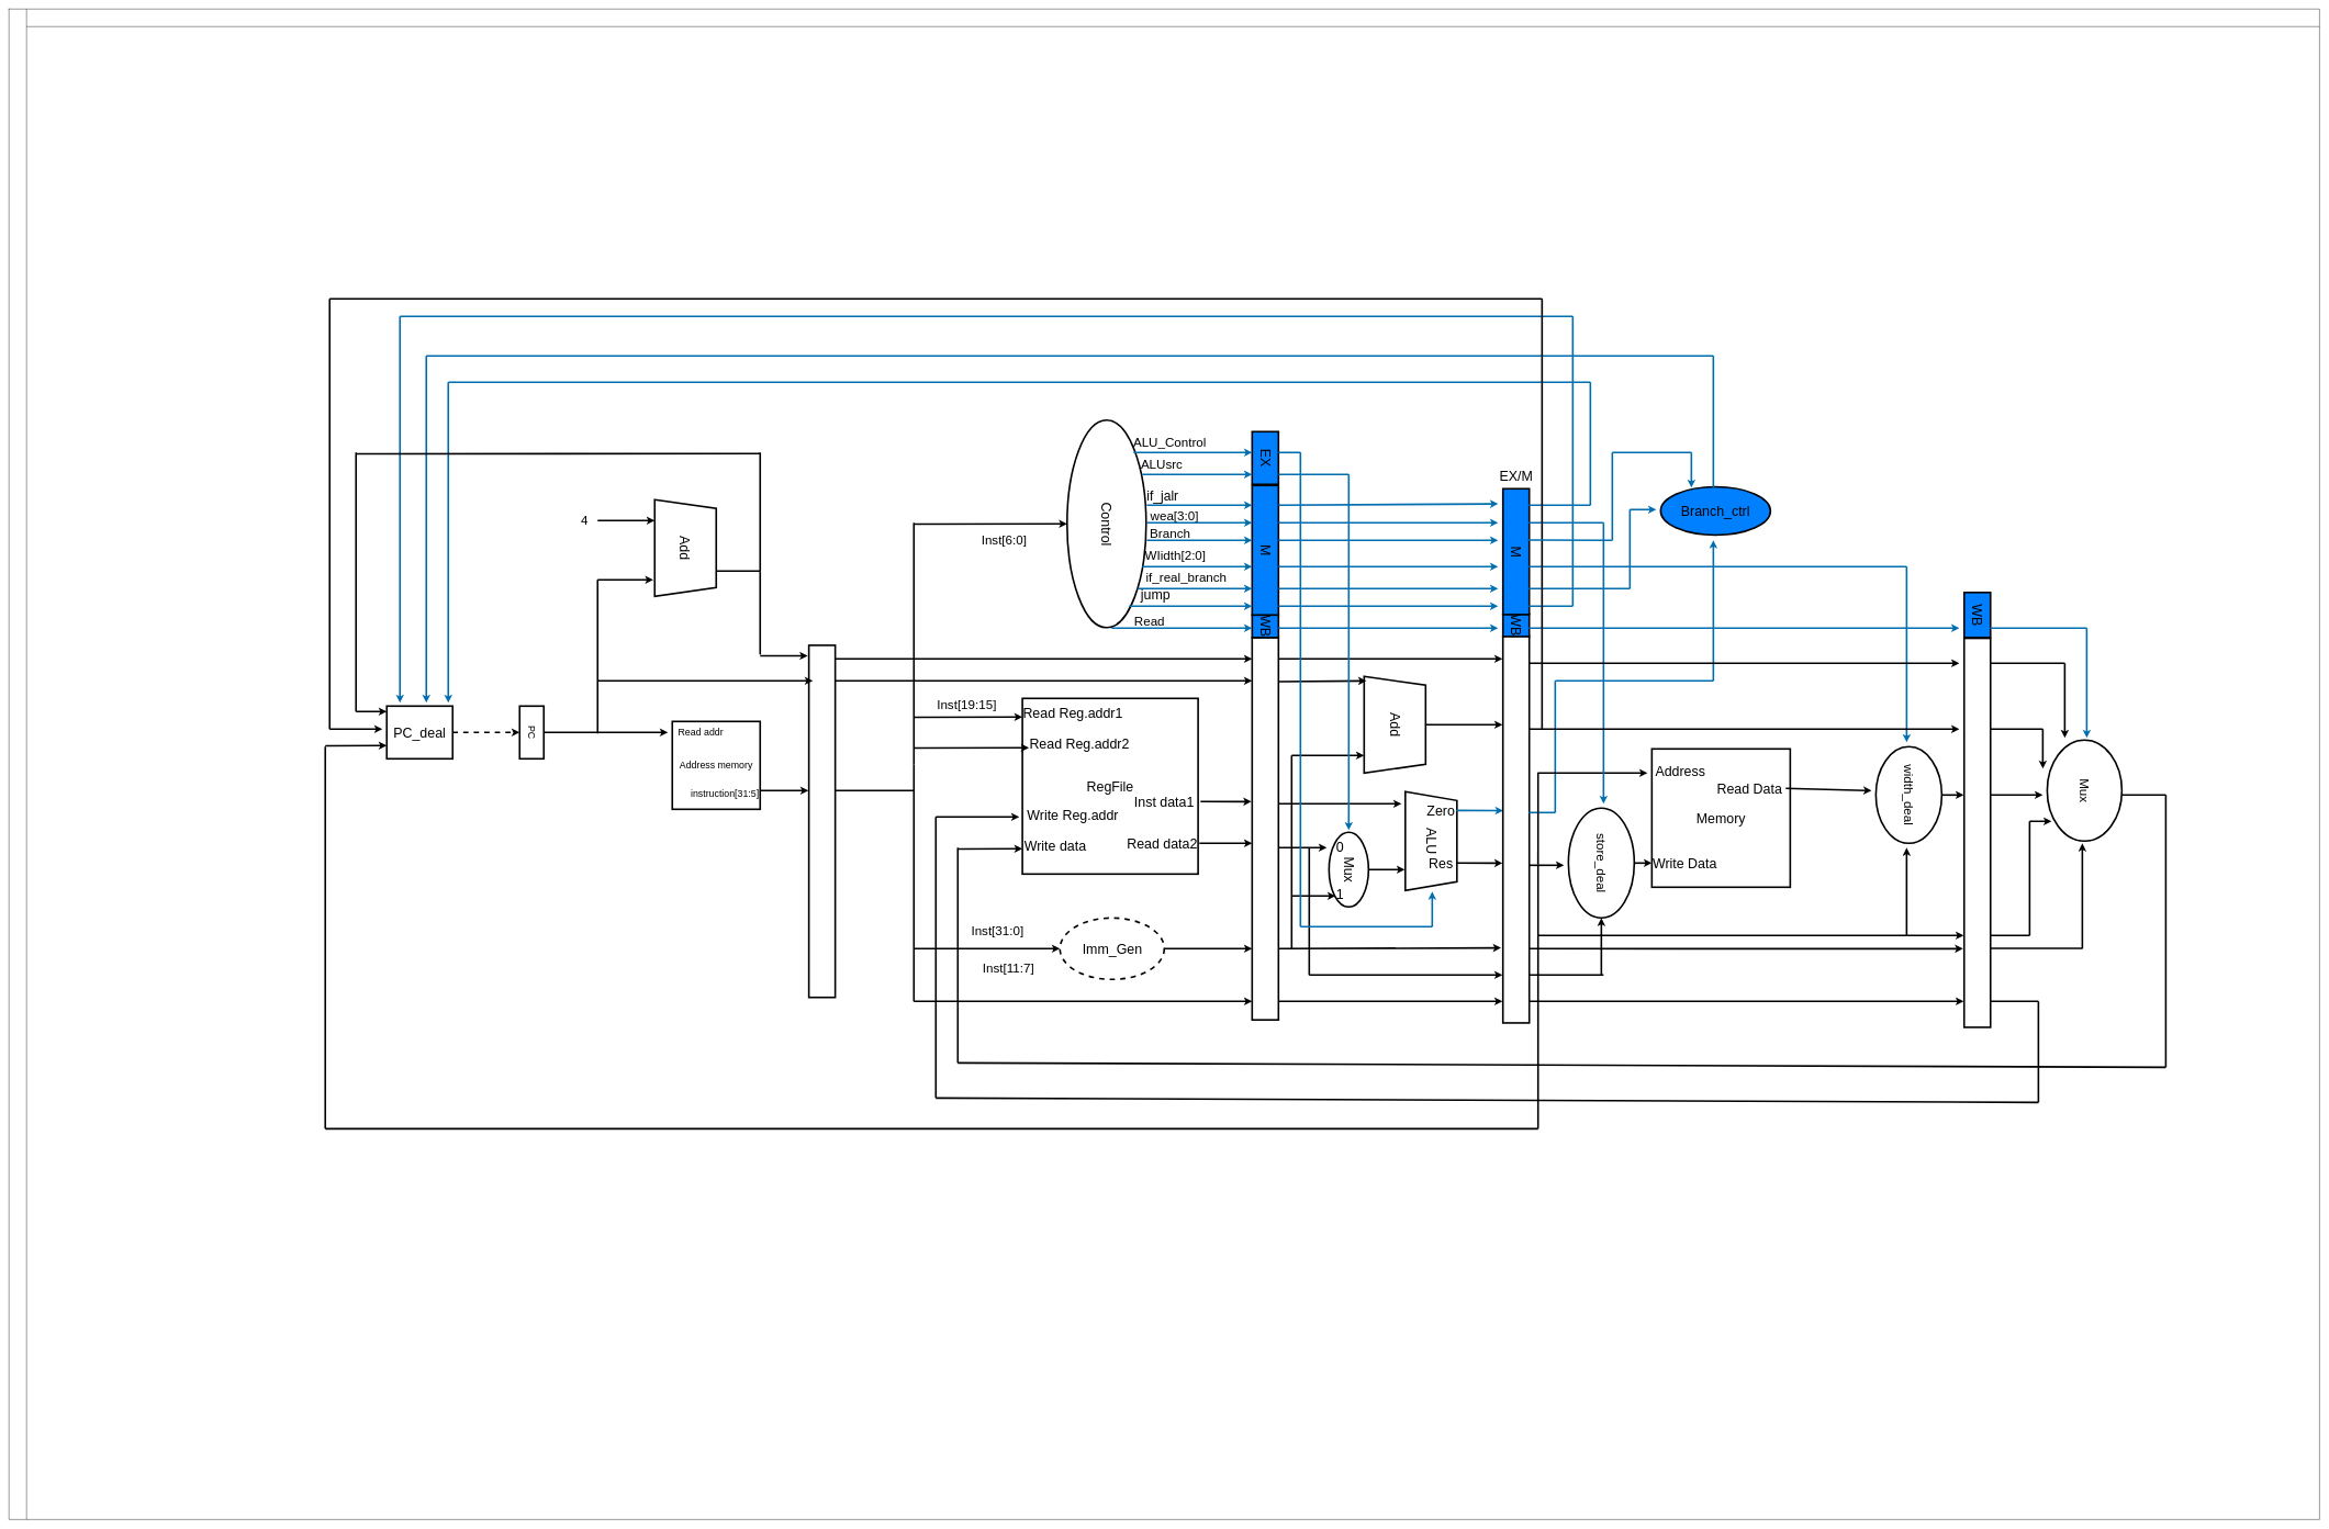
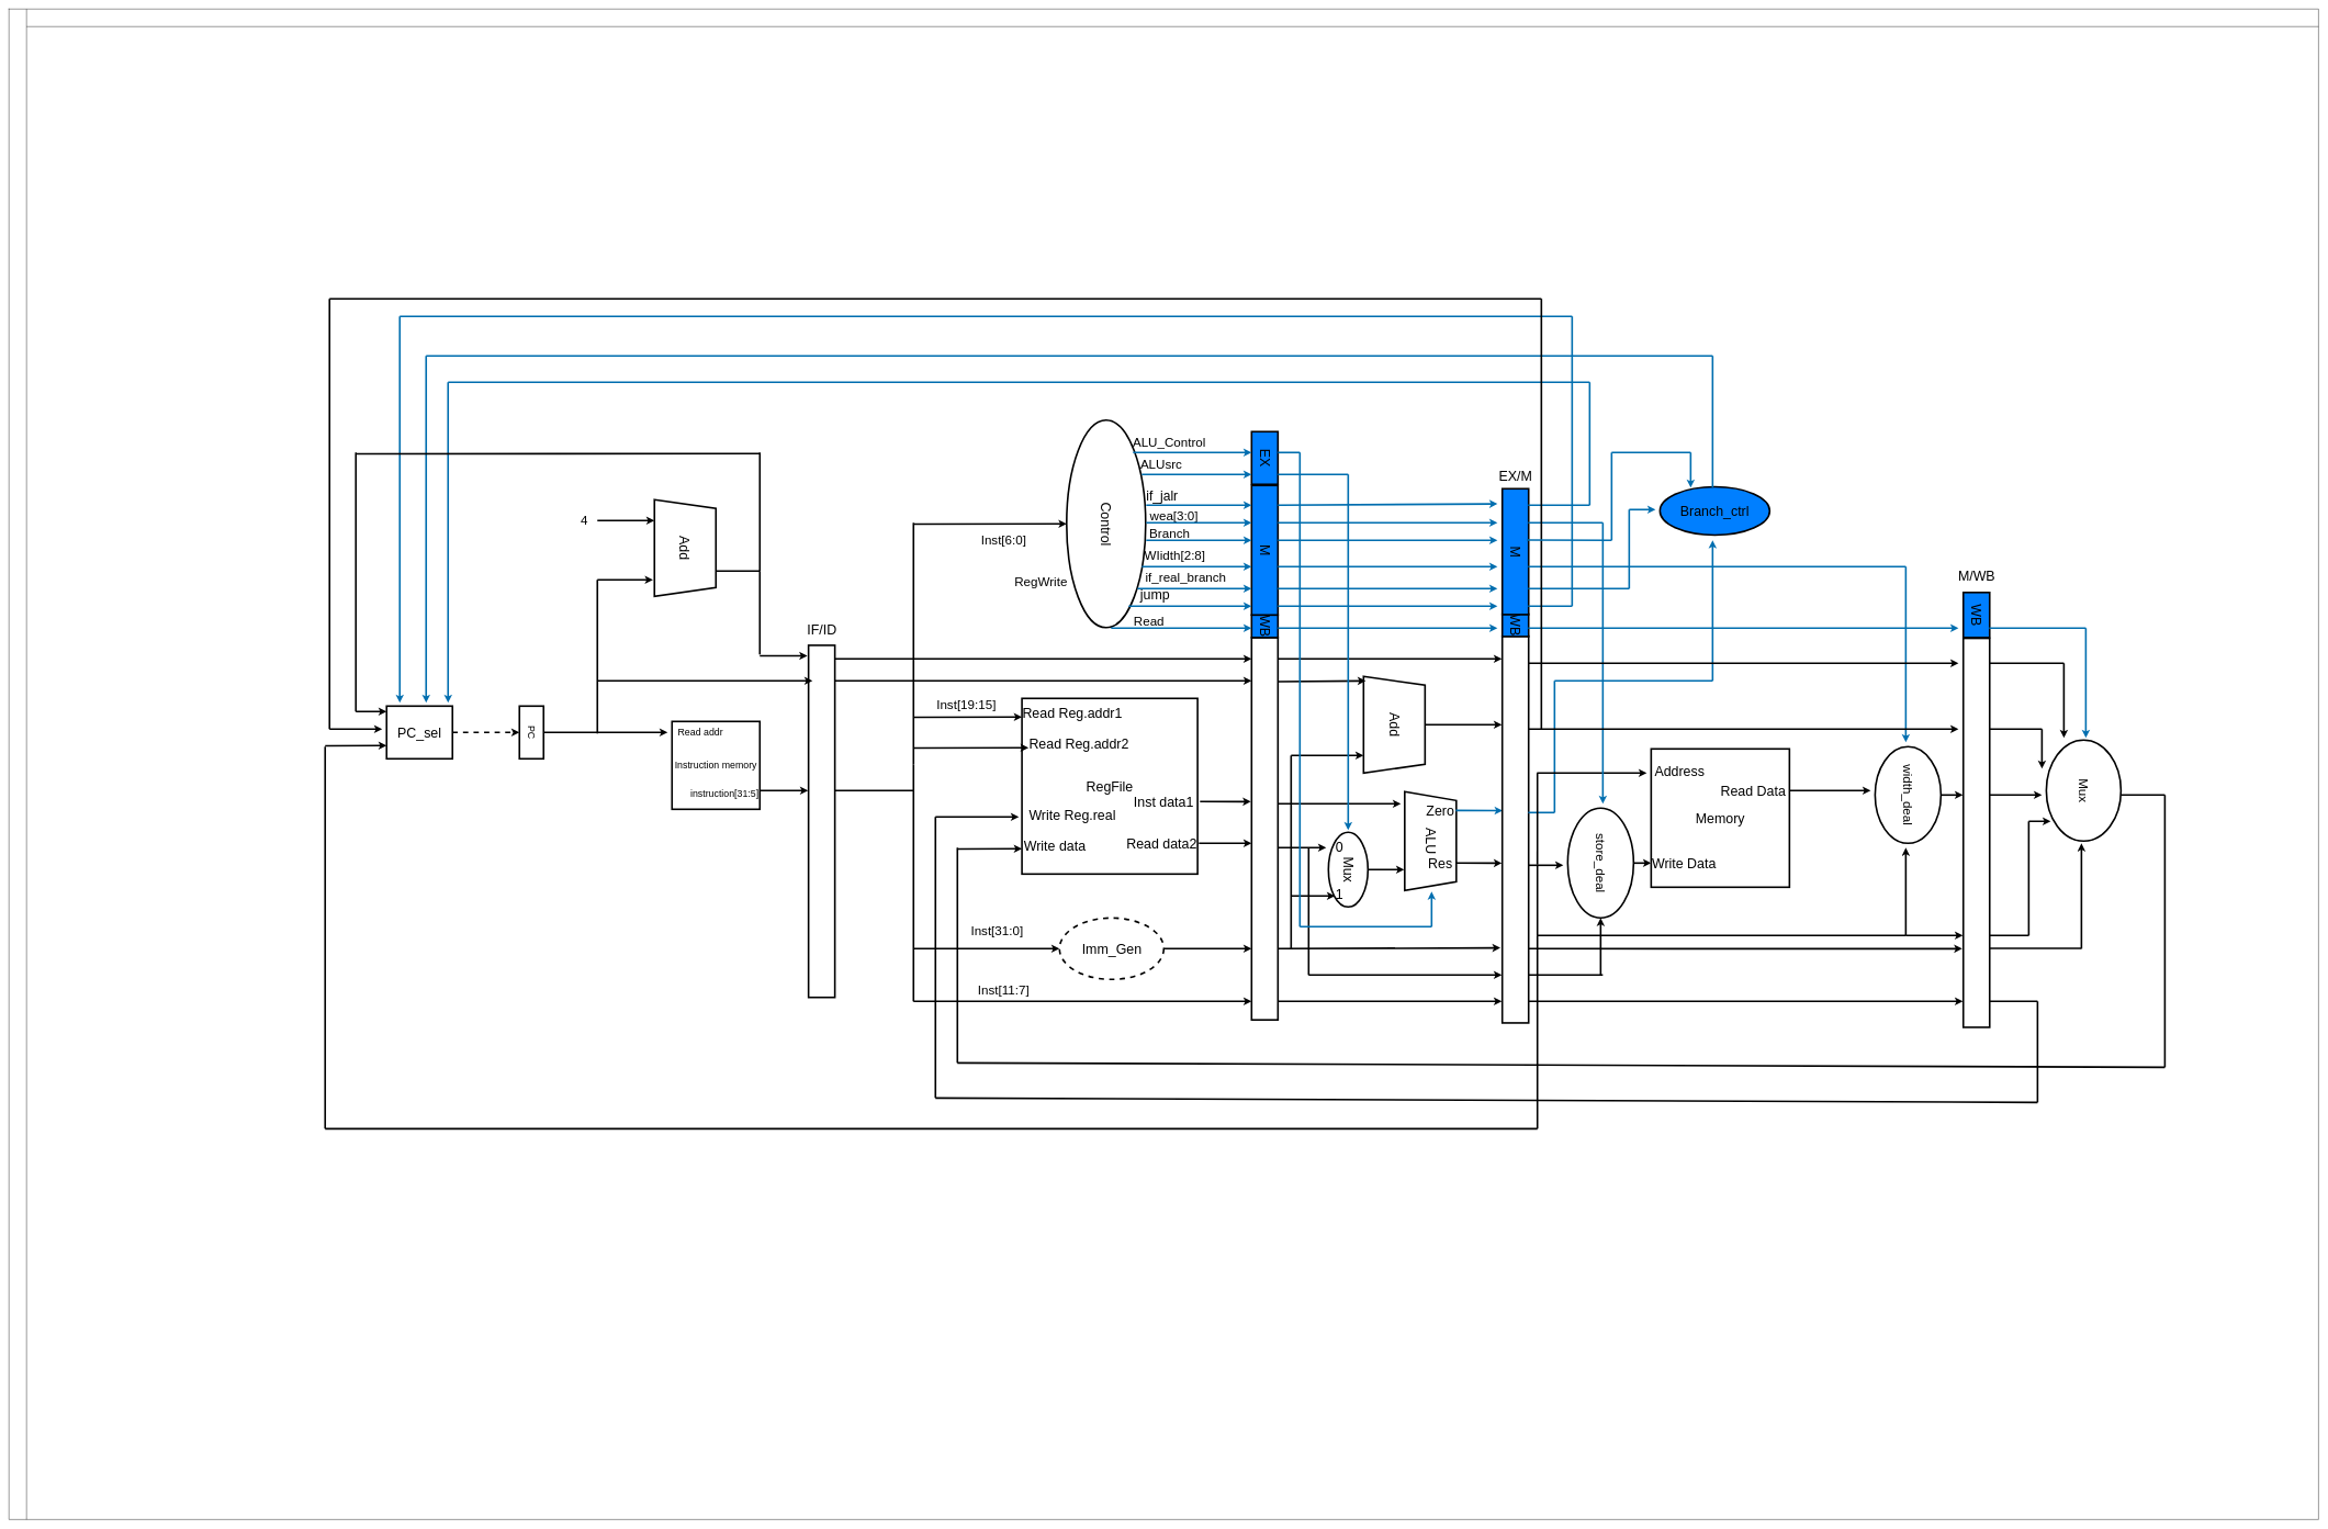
- <mxCell id="42" value="WIidth[2:0]" style="text;html=1;align=center;verticalAlign=middle;resizable=0;points=[];autosize=1;strokeColor=none;fillColor=none;fontSize=29;fontColor=default;strokeWidth=4;" parent="1" vertex="1"><mxGeometry x="2595" y="1240" width="160" height="50" as="geometry" /></mxCell>
+ <mxCell id="42" value="WIidth[2:8]" style="text;html=1;align=center;verticalAlign=middle;resizable=0;points=[];autosize=1;strokeColor=none;fillColor=none;fontSize=29;fontColor=default;strokeWidth=4;" parent="1" vertex="1"><mxGeometry x="2595" y="1240" width="160" height="50" as="geometry" /></mxCell>
+ <mxCell id="83" value="M/WB" style="text;html=1;align=center;verticalAlign=middle;resizable=0;points=[];autosize=1;strokeColor=none;fillColor=none;fontSize=31;fontColor=default;" parent="1" vertex="1"><mxGeometry x="4445.93" y="1285.78" width="110" height="50" as="geometry" /></mxCell>
+ <mxCell id="56" value="RegWrite" style="text;html=1;align=center;verticalAlign=middle;resizable=0;points=[];autosize=1;strokeColor=none;fillColor=none;fontSize=29;fontColor=default;strokeWidth=4;" parent="1" vertex="1"><mxGeometry x="2300" y="1300" width="140" height="50" as="geometry" /></mxCell>
+ <mxCell id="85" value="IF/ID" style="text;html=1;align=center;verticalAlign=middle;resizable=0;points=[];autosize=1;strokeColor=none;fillColor=none;fontSize=31;fontColor=default;" parent="1" vertex="1"><mxGeometry x="1825.94" y="1410" width="90" height="50" as="geometry" /></mxCell>
- <mxCell id="168" value="&lt;font color=&quot;#000000&quot;&gt;PC_deal&lt;/font&gt;" style="whiteSpace=wrap;html=1;strokeWidth=4;fontSize=31;fontColor=default;fillColor=none;strokeColor=#000000;" parent="1" vertex="1"><mxGeometry x="880" y="1607.5" width="150" height="120" as="geometry" /></mxCell>
+ <mxCell id="168" value="&lt;font color=&quot;#000000&quot;&gt;PC_sel&lt;/font&gt;" style="whiteSpace=wrap;html=1;strokeWidth=4;fontSize=31;fontColor=default;fillColor=none;strokeColor=#000000;" parent="1" vertex="1"><mxGeometry x="880" y="1607.5" width="150" height="120" as="geometry" /></mxCell>
- <mxCell id="4" value="&lt;font&gt;Address memory&lt;/font&gt;" style="whiteSpace=wrap;html=1;aspect=fixed;fontSize=22;fontColor=default;strokeWidth=4;" parent="1" vertex="1"><mxGeometry x="1530" y="1642.5" width="200" height="200" as="geometry" /></mxCell>
+ <mxCell id="4" value="&lt;font&gt;Instruction memory&lt;/font&gt;" style="whiteSpace=wrap;html=1;aspect=fixed;fontSize=22;fontColor=default;strokeWidth=4;" parent="1" vertex="1"><mxGeometry x="1530" y="1642.5" width="200" height="200" as="geometry" /></mxCell>
- <mxCell id="25" value="Read Data" style="text;strokeColor=none;align=center;fillColor=none;html=1;verticalAlign=middle;whiteSpace=wrap;rounded=0;fontSize=31;fontColor=default;strokeWidth=4;" parent="1" vertex="1"><mxGeometry x="3900" y="1780" width="165" height="30" as="geometry" /></mxCell>
+ <mxCell id="25" value="Read Data" style="text;strokeColor=none;align=center;fillColor=none;html=1;verticalAlign=middle;whiteSpace=wrap;rounded=0;fontSize=31;fontColor=default;strokeWidth=4;" parent="1" vertex="1"><mxGeometry x="3910" y="1785" width="165" height="30" as="geometry" /></mxCell>
- <mxCell id="11" value="Write Reg.addr" style="text;strokeColor=none;align=center;fillColor=none;html=1;verticalAlign=middle;whiteSpace=wrap;rounded=0;fontSize=31;fontColor=default;strokeWidth=4;" parent="1" vertex="1"><mxGeometry x="2327" y="1840" width="230" height="30" as="geometry" /></mxCell>
+ <mxCell id="11" value="Write Reg.real" style="text;strokeColor=none;align=center;fillColor=none;html=1;verticalAlign=middle;whiteSpace=wrap;rounded=0;fontSize=31;fontColor=default;strokeWidth=4;" parent="1" vertex="1"><mxGeometry x="2327" y="1840" width="230" height="30" as="geometry" /></mxCell>
- <mxCell id="52" value="Inst[11:7]" style="text;html=1;align=center;verticalAlign=middle;resizable=0;points=[];autosize=1;strokeColor=none;fillColor=none;fontSize=29;fontColor=default;strokeWidth=4;" parent="1" vertex="1"><mxGeometry x="2225" y="2180" width="140" height="50" as="geometry" /></mxCell>
+ <mxCell id="52" value="Inst[11:7]" style="text;html=1;align=center;verticalAlign=middle;resizable=0;points=[];autosize=1;strokeColor=none;fillColor=none;fontSize=29;fontColor=default;strokeWidth=4;" parent="1" vertex="1"><mxGeometry x="2215" y="2230" width="140" height="50" as="geometry" /></mxCell>
